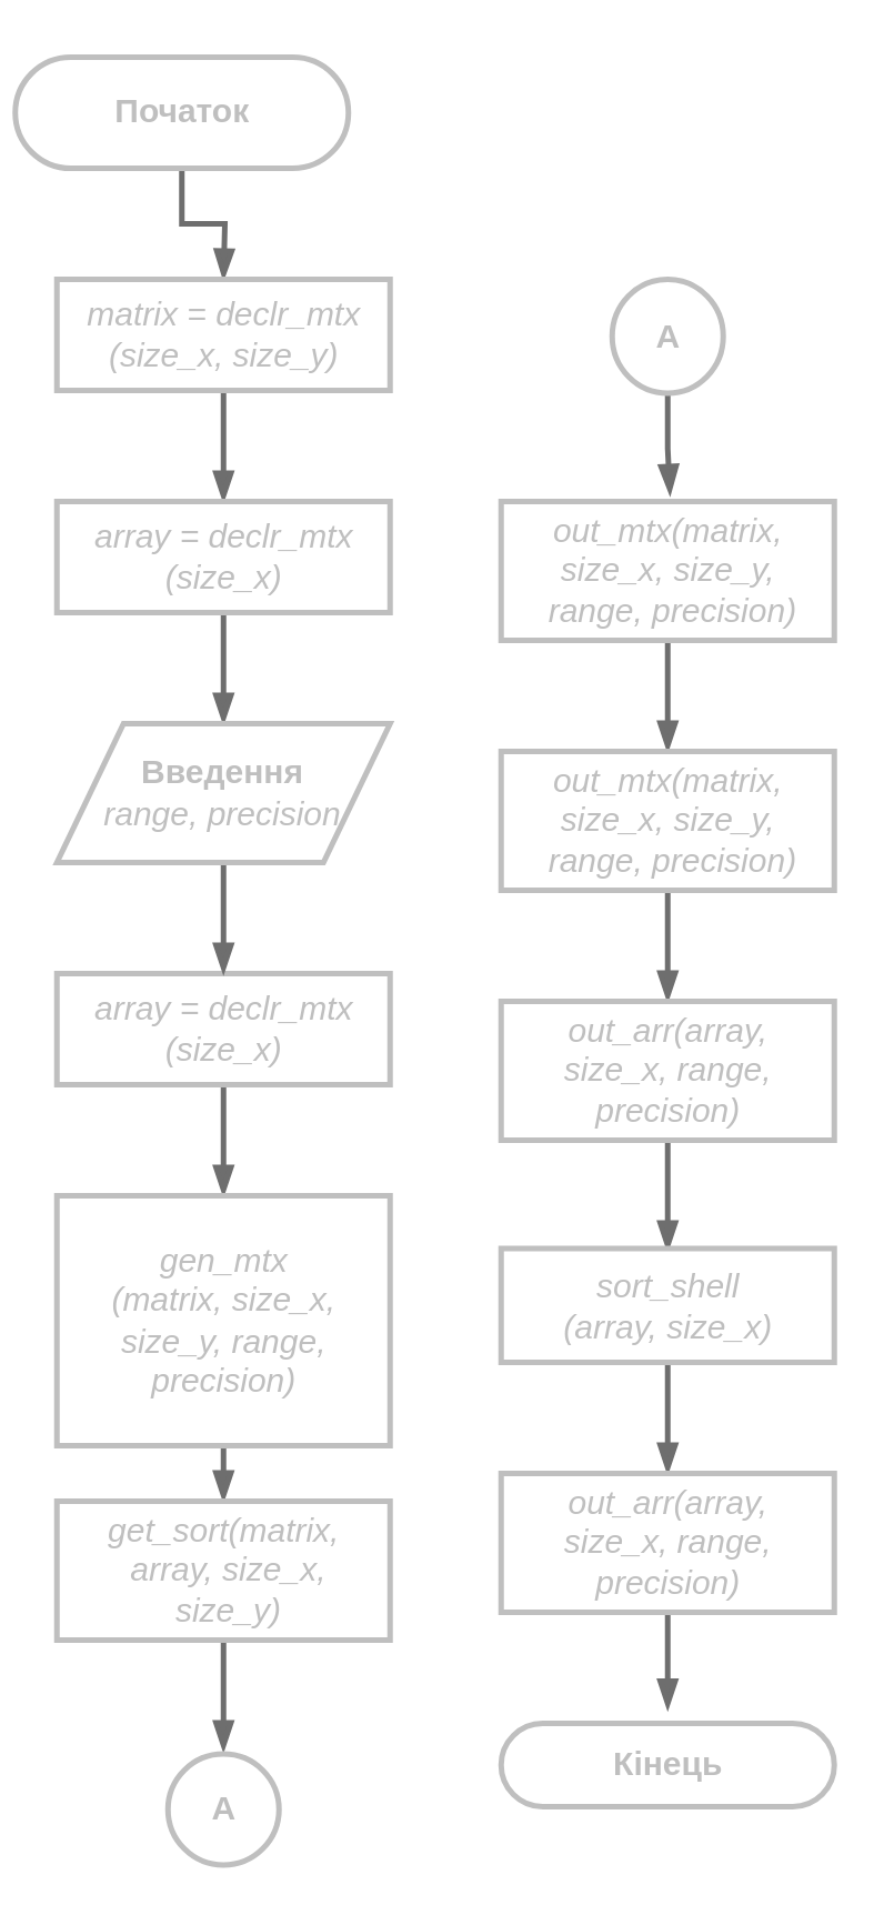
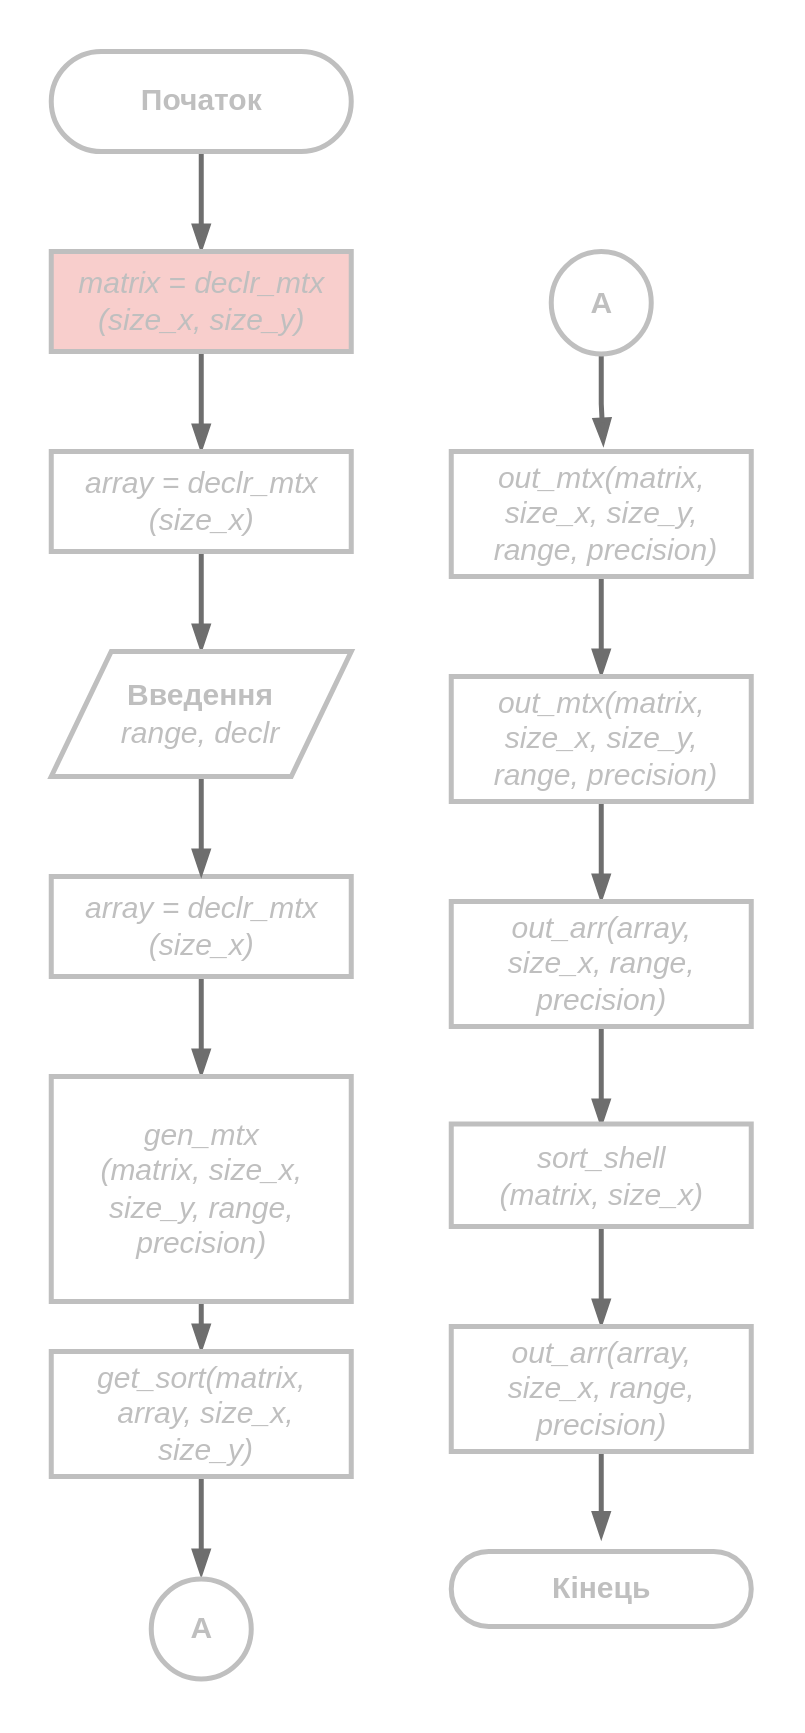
- <mxCell id="3" value="&lt;b&gt;&lt;font color=&quot;#bfbfbf&quot;&gt;Початок&lt;/font&gt;&lt;/b&gt;" style="html=1;dashed=0;whitespace=wrap;shape=mxgraph.dfd.start;strokeWidth=2;strokeColor=#BFBFBF;" vertex="1" parent="1"><mxGeometry x="5" y="20" width="120" height="40" as="geometry" /></mxCell>
+ <mxCell id="3" value="&lt;b&gt;&lt;font color=&quot;#bfbfbf&quot;&gt;Початок&lt;/font&gt;&lt;/b&gt;" style="html=1;dashed=0;whitespace=wrap;shape=mxgraph.dfd.start;strokeWidth=2;strokeColor=#BFBFBF;" vertex="1" parent="1"><mxGeometry x="20" y="20" width="120" height="40" as="geometry" /></mxCell>
- <mxCell id="5" value="&lt;i&gt;matrix = declr_mtx&lt;br&gt;(size_x, size_y)&lt;/i&gt;" style="html=1;dashed=0;whitespace=wrap;fontColor=#BFBFBF;strokeColor=#BFBFBF;strokeWidth=2;" vertex="1" parent="1"><mxGeometry x="20" y="100" width="120" height="40" as="geometry" /></mxCell>
+ <mxCell id="5" value="&lt;i&gt;matrix = declr_mtx&lt;br&gt;(size_x, size_y)&lt;/i&gt;" style="html=1;dashed=0;whitespace=wrap;fontColor=#BFBFBF;strokeColor=#BFBFBF;strokeWidth=2;fillColor=#f8cecc;" vertex="1" parent="1"><mxGeometry x="20" y="100" width="120" height="40" as="geometry" /></mxCell>
- <mxCell id="11" value="&lt;b&gt;Введення&lt;/b&gt; &lt;br&gt;&lt;i&gt;range, precision&lt;/i&gt;" style="shape=parallelogram;perimeter=parallelogramPerimeter;whiteSpace=wrap;html=1;dashed=0;fontColor=#BFBFBF;strokeColor=#BFBFBF;strokeWidth=2;" vertex="1" parent="1"><mxGeometry x="20" y="260" width="120" height="50" as="geometry" /></mxCell>
+ <mxCell id="11" value="&lt;b&gt;Введення&lt;/b&gt; &lt;br&gt;&lt;i&gt;range, declr&lt;/i&gt;" style="shape=parallelogram;perimeter=parallelogramPerimeter;whiteSpace=wrap;html=1;dashed=0;fontColor=#BFBFBF;strokeColor=#BFBFBF;strokeWidth=2;" vertex="1" parent="1"><mxGeometry x="20" y="260" width="120" height="50" as="geometry" /></mxCell>
- <mxCell id="23" value="&lt;i&gt;sort_shell&lt;br&gt;(array, size_x)&lt;/i&gt;" style="html=1;dashed=0;whitespace=wrap;fontColor=#BFBFBF;strokeColor=#BFBFBF;strokeWidth=2;" vertex="1" parent="1"><mxGeometry x="180" y="449" width="120" height="41" as="geometry" /></mxCell>
+ <mxCell id="23" value="&lt;i&gt;sort_shell&lt;br&gt;(matrix, size_x)&lt;/i&gt;" style="html=1;dashed=0;whitespace=wrap;fontColor=#BFBFBF;strokeColor=#BFBFBF;strokeWidth=2;" vertex="1" parent="1"><mxGeometry x="180" y="449" width="120" height="41" as="geometry" /></mxCell>
